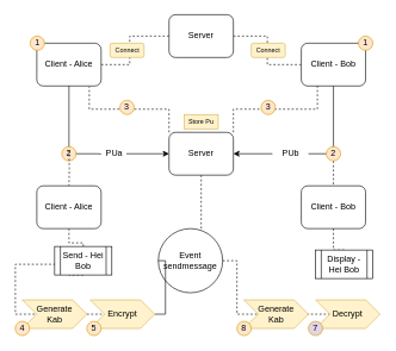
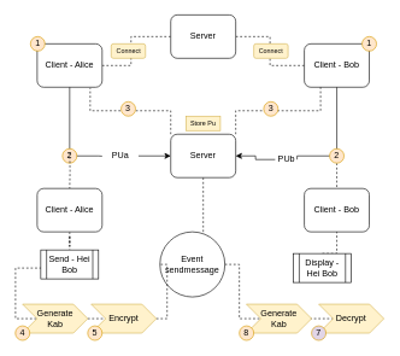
- <mxCell id="16" value="PUa" style="text;html=1;align=center;verticalAlign=middle;resizable=0;points=[];autosize=1;fillColor=default;" vertex="1" parent="1"><mxGeometry x="141" y="200" width="35" height="30" as="geometry" /></mxCell>
+ <mxCell id="16" value="PUa" style="text;html=1;align=center;verticalAlign=middle;resizable=0;points=[];autosize=1;fillColor=default;" vertex="1" parent="1"><mxGeometry x="141" y="200" width="50" height="30" as="geometry" /></mxCell>
- <mxCell id="11" value="PUb" style="text;html=1;align=center;verticalAlign=middle;resizable=0;points=[];autosize=1;fillColor=default;" vertex="1" parent="1"><mxGeometry x="381" y="200" width="50" height="30" as="geometry" /></mxCell>
+ <mxCell id="11" value="PUb" style="text;html=1;align=center;verticalAlign=middle;resizable=0;points=[];autosize=1;fillColor=default;" vertex="1" parent="1"><mxGeometry x="381" y="200" width="30" height="40" as="geometry" /></mxCell>
- <mxCell id="25" value="Send - Hei Bob" style="shape=process;whiteSpace=wrap;html=1;backgroundOutline=1;fillColor=default;" vertex="1" parent="1"><mxGeometry x="76" y="345" width="80" height="40" as="geometry" /></mxCell>
+ <mxCell id="25" value="Send - Hei Bob" style="shape=process;whiteSpace=wrap;html=1;backgroundOutline=1;fillColor=default;" vertex="1" parent="1"><mxGeometry x="56" y="345" width="80" height="40" as="geometry" /></mxCell>
- <mxCell id="43" value="Display -&lt;br&gt;Hei Bob" style="shape=process;whiteSpace=wrap;html=1;backgroundOutline=1;fillColor=default;" vertex="1" parent="1"><mxGeometry x="441" y="350" width="80" height="40" as="geometry" /></mxCell>
+ <mxCell id="43" value="Display -&lt;br&gt;Hei Bob" style="shape=process;whiteSpace=wrap;html=1;backgroundOutline=1;fillColor=default;" vertex="1" parent="1"><mxGeometry x="406" y="350" width="80" height="40" as="geometry" /></mxCell>
- <mxCell id="36" style="edgeStyle=orthogonalEdgeStyle;rounded=0;orthogonalLoop=1;jettySize=auto;html=1;exitX=1;exitY=0.5;exitDx=0;exitDy=0;entryX=0;entryY=0.5;entryDx=0;entryDy=0;dashed=0;fontSize=9;endArrow=none;endFill=0;" edge="1" parent="1" source="37" target="23"><mxGeometry relative="1" as="geometry"><mxPoint x="230.79" y="355" as="targetPoint" /><Array as="points"><mxPoint x="231" y="440" /><mxPoint x="231" y="365" /></Array></mxGeometry></mxCell>
+ <mxCell id="36" style="edgeStyle=orthogonalEdgeStyle;rounded=0;orthogonalLoop=1;jettySize=auto;html=1;exitX=1;exitY=0.5;exitDx=0;exitDy=0;entryX=0;entryY=0.5;entryDx=0;entryDy=0;dashed=1;fontSize=9;endArrow=none;endFill=0;" edge="1" parent="1" source="37" target="23"><mxGeometry relative="1" as="geometry"><mxPoint x="230.79" y="355" as="targetPoint" /><Array as="points"><mxPoint x="231" y="440" /><mxPoint x="231" y="365" /></Array></mxGeometry></mxCell>
